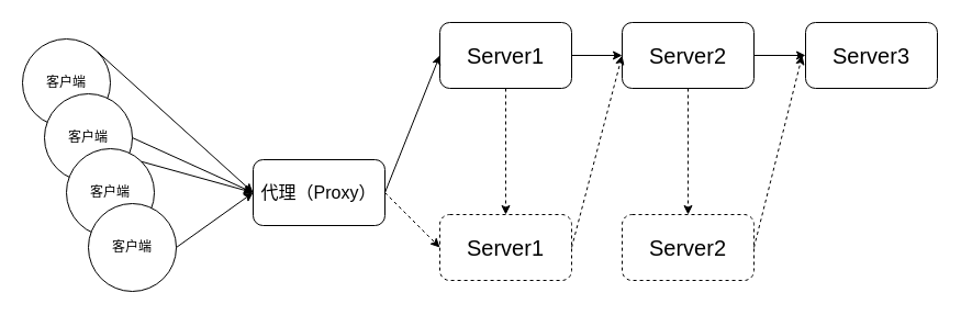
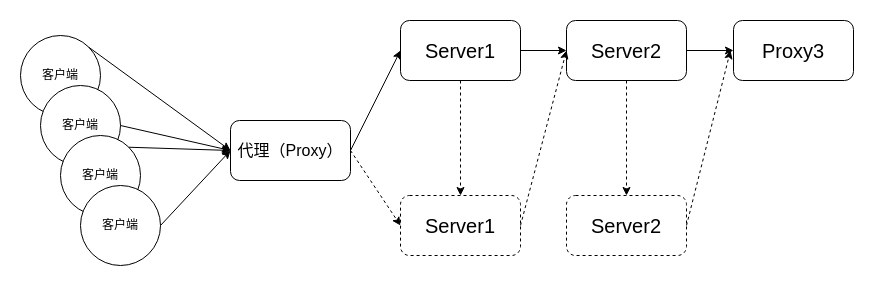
- <mxCell id="9" value="Server3" style="rounded=1;whiteSpace=wrap;html=1;fontSize=20;" vertex="1" parent="1"><mxGeometry x="733" y="20" width="120" height="60" as="geometry" /></mxCell>
+ <mxCell id="9" value="Proxy3" style="rounded=1;whiteSpace=wrap;html=1;fontSize=20;" vertex="1" parent="1"><mxGeometry x="733" y="20" width="120" height="60" as="geometry" /></mxCell>
- <mxCell id="2" value="代理（Proxy）" style="rounded=1;whiteSpace=wrap;html=1;fontSize=16;" vertex="1" parent="1"><mxGeometry x="230" y="145" width="120" height="60" as="geometry" /></mxCell>
+ <mxCell id="2" value="代理（Proxy）" style="rounded=1;whiteSpace=wrap;html=1;fontSize=16;" vertex="1" parent="1"><mxGeometry x="230" y="120" width="120" height="60" as="geometry" /></mxCell>
